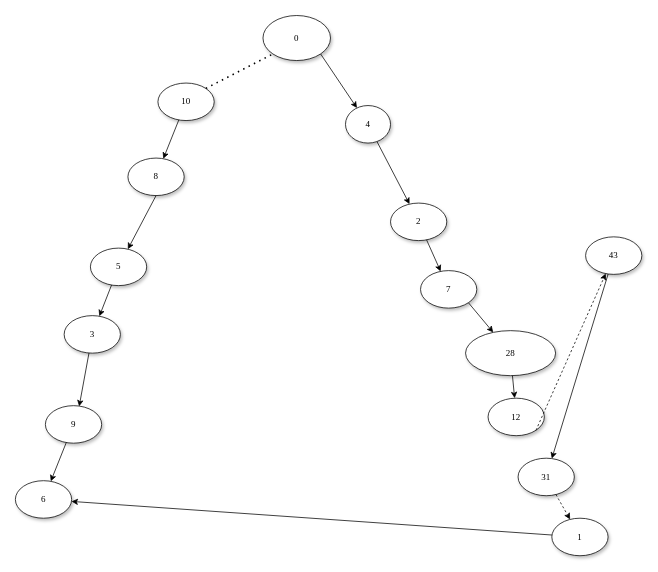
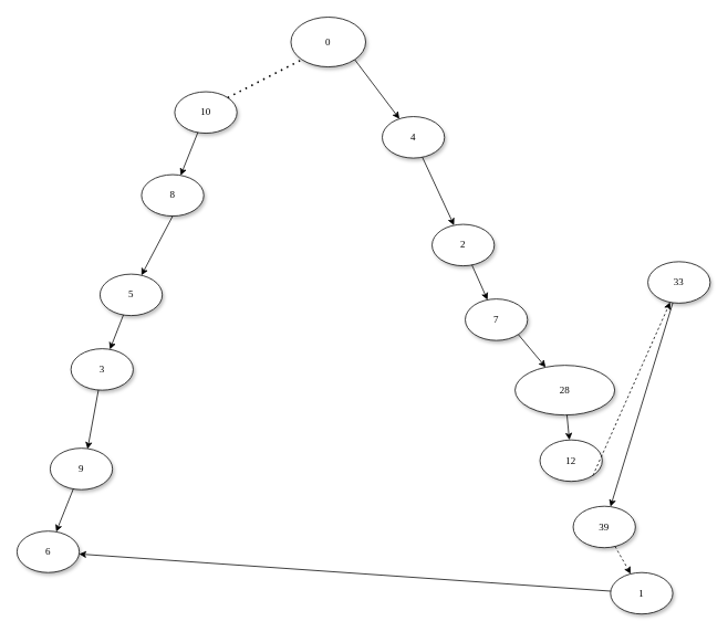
- <mxCell id="3" value="&lt;span&gt;4&lt;/span&gt;" style="ellipse;whiteSpace=wrap;html=1;rounded=0;shadow=1;comic=0;labelBackgroundColor=none;strokeWidth=1;fontFamily=Verdana;fontSize=12;align=center;" parent="1" vertex="1"><mxGeometry x="460" y="140" width="60" height="50" as="geometry" /></mxCell>
+ <mxCell id="3" value="&lt;span&gt;4&lt;/span&gt;" style="ellipse;whiteSpace=wrap;html=1;rounded=0;shadow=1;comic=0;labelBackgroundColor=none;strokeWidth=1;fontFamily=Verdana;fontSize=12;align=center;" parent="1" vertex="1"><mxGeometry x="460" y="140" width="75" height="50" as="geometry" /></mxCell>
- <mxCell id="14" value="&lt;span&gt;43&lt;/span&gt;" style="ellipse;whiteSpace=wrap;html=1;rounded=0;shadow=1;comic=0;labelBackgroundColor=none;strokeWidth=1;fontFamily=Verdana;fontSize=12;align=center;" parent="1" vertex="1"><mxGeometry x="780" y="315" width="75" height="50" as="geometry" /></mxCell>
+ <mxCell id="14" value="&lt;span&gt;33&lt;/span&gt;" style="ellipse;whiteSpace=wrap;html=1;rounded=0;shadow=1;comic=0;labelBackgroundColor=none;strokeWidth=1;fontFamily=Verdana;fontSize=12;align=center;" parent="1" vertex="1"><mxGeometry x="780" y="315" width="75" height="50" as="geometry" /></mxCell>
- <mxCell id="10" value="&lt;span&gt;31&lt;/span&gt;" style="ellipse;whiteSpace=wrap;html=1;rounded=0;shadow=1;comic=0;labelBackgroundColor=none;strokeWidth=1;fontFamily=Verdana;fontSize=12;align=center;" parent="1" vertex="1"><mxGeometry x="690" y="610" width="75" height="50" as="geometry" /></mxCell>
+ <mxCell id="10" value="&lt;span&gt;39&lt;/span&gt;" style="ellipse;whiteSpace=wrap;html=1;rounded=0;shadow=1;comic=0;labelBackgroundColor=none;strokeWidth=1;fontFamily=Verdana;fontSize=12;align=center;" parent="1" vertex="1"><mxGeometry x="690" y="610" width="75" height="50" as="geometry" /></mxCell>
